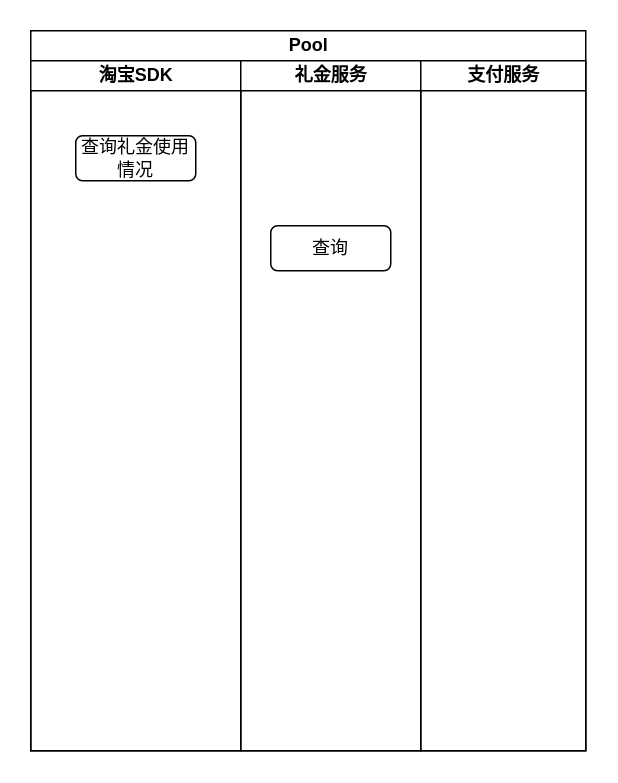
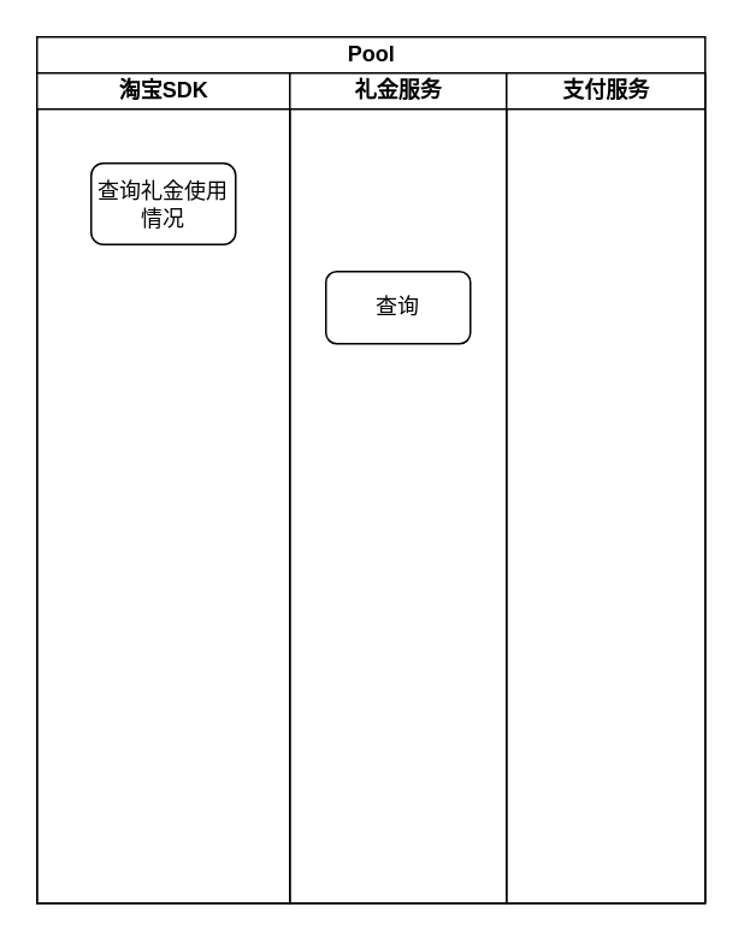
- <mxCell id="4" value="查询礼金使用情况" style="rounded=1;whiteSpace=wrap;html=1;" vertex="1" parent="3"><mxGeometry x="30" y="50" width="80" height="30" as="geometry" /></mxCell>
+ <mxCell id="4" value="查询礼金使用情况" style="rounded=1;whiteSpace=wrap;html=1;" vertex="1" parent="3"><mxGeometry x="30" y="50" width="80" height="45" as="geometry" /></mxCell>
- <mxCell id="6" value="查询" style="rounded=1;whiteSpace=wrap;html=1;" vertex="1" parent="5"><mxGeometry x="20.0" y="110" width="80" height="30" as="geometry" /></mxCell>
+ <mxCell id="6" value="查询" style="rounded=1;whiteSpace=wrap;html=1;" vertex="1" parent="5"><mxGeometry x="20.0" y="110" width="80" height="40" as="geometry" /></mxCell>
